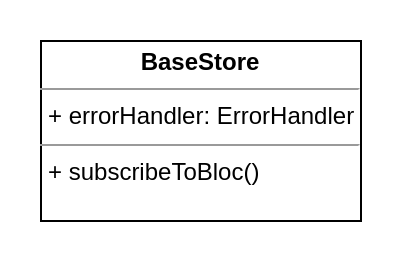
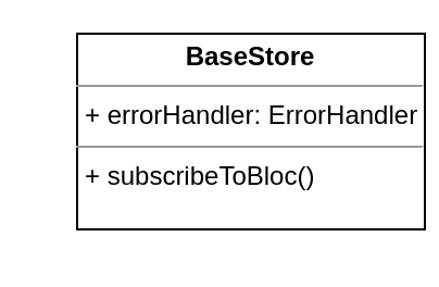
- <mxCell id="2" value="&lt;p style=&quot;margin: 0px ; margin-top: 4px ; text-align: center&quot;&gt;&lt;b&gt;BaseStore&lt;/b&gt;&lt;/p&gt;&lt;hr size=&quot;1&quot;&gt;&lt;p style=&quot;margin: 0px ; margin-left: 4px&quot;&gt;+ errorHandler: ErrorHandler&lt;/p&gt;&lt;hr size=&quot;1&quot;&gt;&lt;p style=&quot;margin: 0px ; margin-left: 4px&quot;&gt;+ subscribeToBloc()&lt;br&gt;&lt;/p&gt;" style="verticalAlign=top;align=left;overflow=fill;fontSize=12;fontFamily=Helvetica;html=1;" vertex="1" parent="1"><mxGeometry x="20" y="20" width="160" height="90" as="geometry" /></mxCell>
+ <mxCell id="2" value="&lt;p style=&quot;margin: 0px ; margin-top: 4px ; text-align: center&quot;&gt;&lt;b&gt;BaseStore&lt;/b&gt;&lt;/p&gt;&lt;hr size=&quot;1&quot;&gt;&lt;p style=&quot;margin: 0px ; margin-left: 4px&quot;&gt;+ errorHandler: ErrorHandler&lt;/p&gt;&lt;hr size=&quot;1&quot;&gt;&lt;p style=&quot;margin: 0px ; margin-left: 4px&quot;&gt;+ subscribeToBloc()&lt;br&gt;&lt;/p&gt;" style="verticalAlign=top;align=left;overflow=fill;fontSize=12;fontFamily=Helvetica;html=1;" vertex="1" parent="1"><mxGeometry x="35" y="15" width="160" height="90" as="geometry" /></mxCell>
